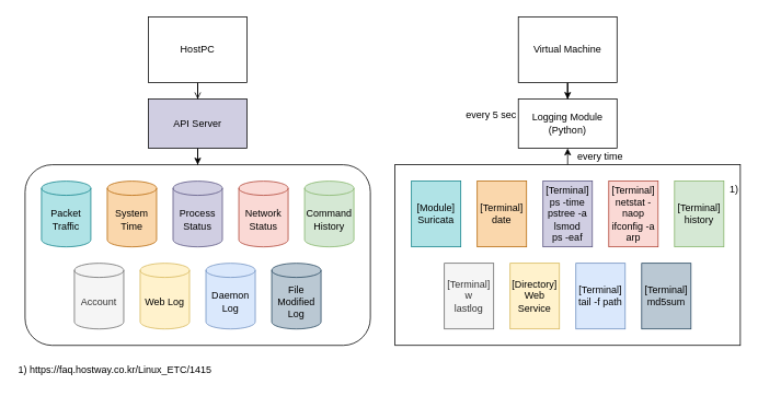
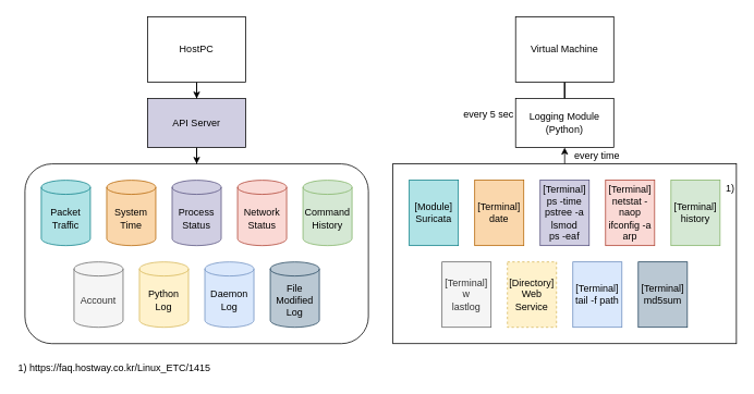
- <mxCell id="7" style="edgeStyle=orthogonalEdgeStyle;rounded=0;orthogonalLoop=1;jettySize=auto;html=1;exitX=0.5;exitY=1;exitDx=0;exitDy=0;" parent="1" source="8" target="11" edge="1"><mxGeometry relative="1" as="geometry" /></mxCell>
+ <mxCell id="7" style="edgeStyle=orthogonalEdgeStyle;rounded=0;orthogonalLoop=1;jettySize=auto;html=1;exitX=0.5;exitY=1;exitDx=0;exitDy=0;endArrow=none;" parent="1" source="8" target="11" edge="1"><mxGeometry relative="1" as="geometry" /></mxCell>
- <mxCell id="5" style="edgeStyle=orthogonalEdgeStyle;rounded=0;orthogonalLoop=1;jettySize=auto;html=1;exitX=0.5;exitY=1;exitDx=0;exitDy=0;endArrow=open;" parent="1" source="6" target="10" edge="1"><mxGeometry relative="1" as="geometry" /></mxCell>
+ <mxCell id="5" style="edgeStyle=orthogonalEdgeStyle;rounded=0;orthogonalLoop=1;jettySize=auto;html=1;exitX=0.5;exitY=1;exitDx=0;exitDy=0;" parent="1" source="6" target="10" edge="1"><mxGeometry relative="1" as="geometry" /></mxCell>
- <mxCell id="29" value="[Directory]&lt;br&gt;Web&lt;br&gt;Service" style="rounded=0;whiteSpace=wrap;html=1;fillColor=#fff2cc;strokeColor=#d6b656;" parent="1" vertex="1"><mxGeometry x="620" y="320" width="60" height="80" as="geometry" /></mxCell>
+ <mxCell id="29" value="[Directory]&lt;br&gt;Web&lt;br&gt;Service" style="rounded=0;whiteSpace=wrap;html=1;fillColor=#fff2cc;strokeColor=#d6b656;dashed=1;" parent="1" vertex="1"><mxGeometry x="620" y="320" width="60" height="80" as="geometry" /></mxCell>
- <mxCell id="19" value="Web Log" style="shape=cylinder3;whiteSpace=wrap;html=1;boundedLbl=1;backgroundOutline=1;size=8.621;fillColor=#fff2cc;strokeColor=#d6b656;" parent="1" vertex="1"><mxGeometry x="170" y="320" width="60" height="80" as="geometry" /></mxCell>
+ <mxCell id="19" value="Python Log" style="shape=cylinder3;whiteSpace=wrap;html=1;boundedLbl=1;backgroundOutline=1;size=8.621;fillColor=#fff2cc;strokeColor=#d6b656;" parent="1" vertex="1"><mxGeometry x="170" y="320" width="60" height="80" as="geometry" /></mxCell>
